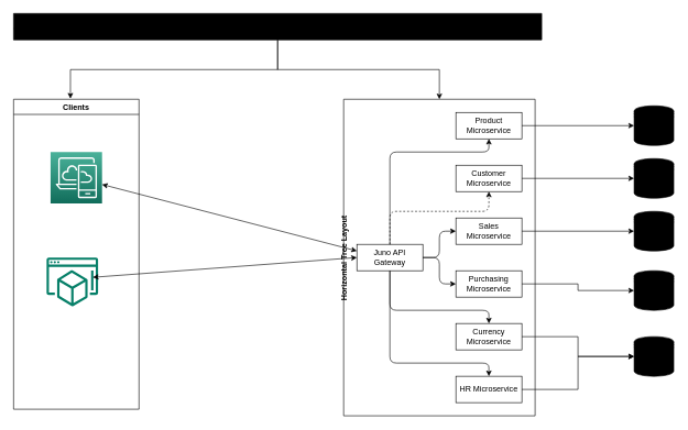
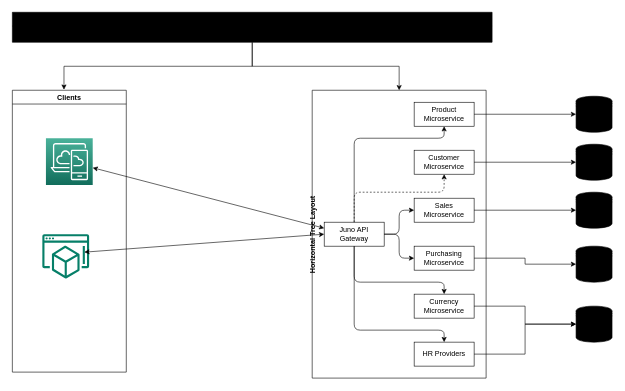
- <mxCell id="4" value="Identity Server" style="swimlane;whiteSpace=wrap;html=1;swimlaneFillColor=#000000;fillColor=#000000;" vertex="1" parent="1"><mxGeometry x="20" y="20" width="800" height="40" as="geometry" /></mxCell>
+ <mxCell id="4" value="Identity Server" style="swimlane;whiteSpace=wrap;html=1;swimlaneFillColor=#000000;fillColor=#000000;" vertex="1" parent="1"><mxGeometry x="20" y="20" width="800" height="50" as="geometry" /></mxCell>
- <mxCell id="23" value="HR Microservice" style="whiteSpace=wrap;html=1;fontColor=#000000;fillColor=#FFFFFF;" vertex="1" parent="10"><mxGeometry x="170" y="420" width="100" height="40" as="geometry" /></mxCell>
+ <mxCell id="23" value="HR Providers" style="whiteSpace=wrap;html=1;fontColor=#000000;fillColor=#FFFFFF;" vertex="1" parent="10"><mxGeometry x="170" y="420" width="100" height="40" as="geometry" /></mxCell>
